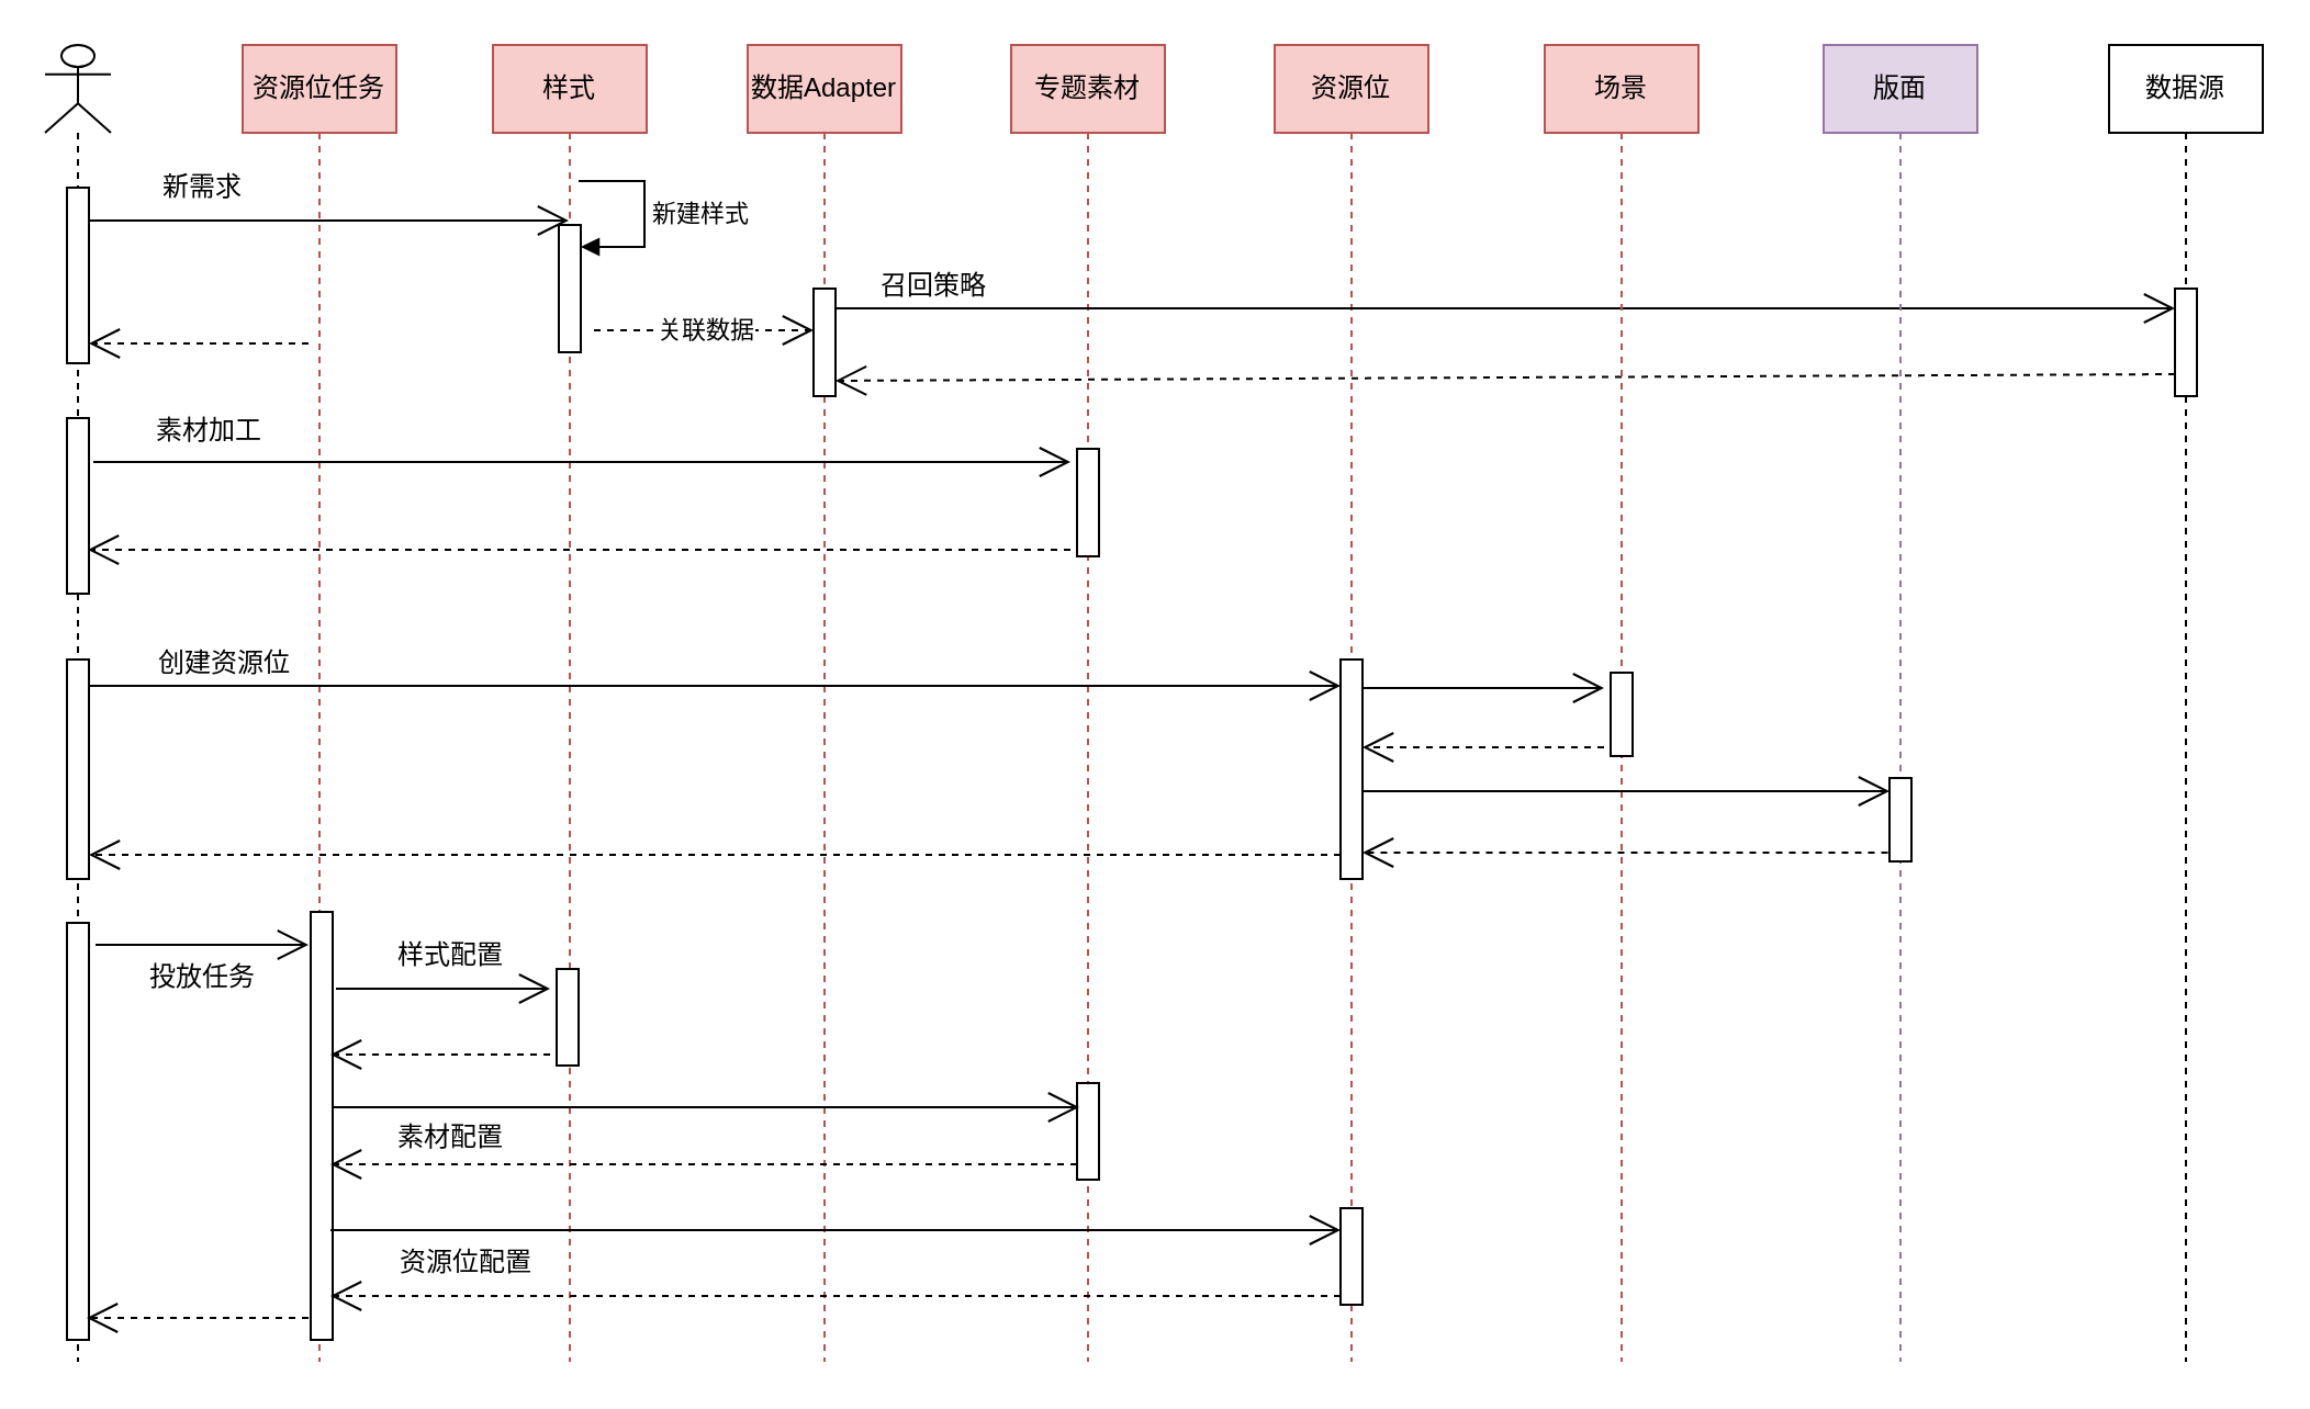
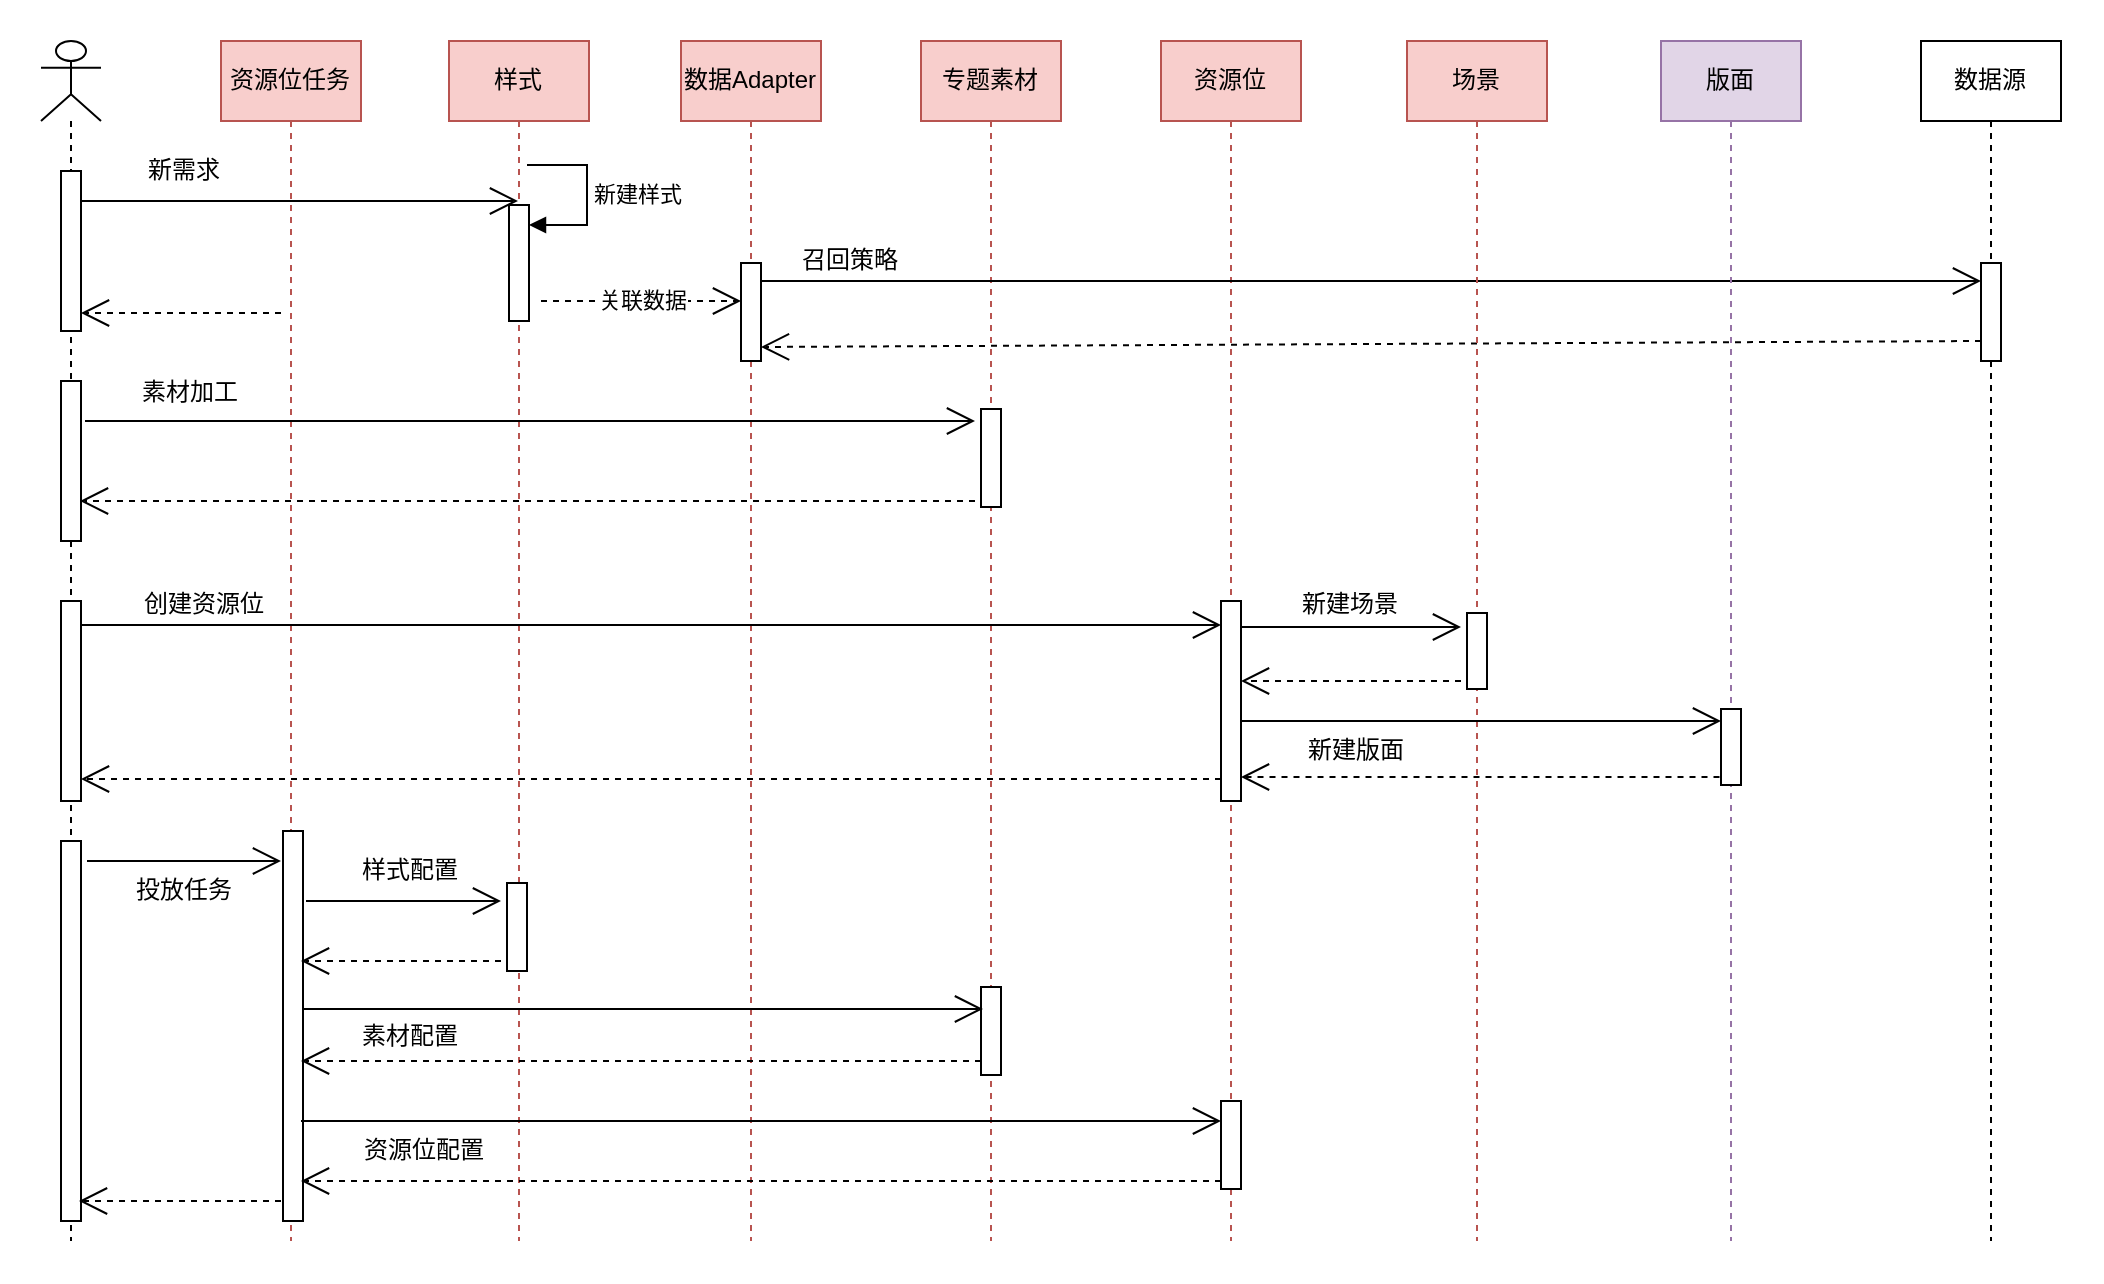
+ <mxCell id="49" value="新建场景" style="rounded=0;whiteSpace=wrap;html=1;fillColor=none;strokeColor=none;" vertex="1" parent="1"><mxGeometry x="650" y="287" width="50" height="30" as="geometry" /></mxCell>
+ <mxCell id="48" value="新建版面" style="rounded=0;whiteSpace=wrap;html=1;fillColor=none;strokeColor=none;" vertex="1" parent="1"><mxGeometry x="653" y="360" width="50" height="30" as="geometry" /></mxCell>
